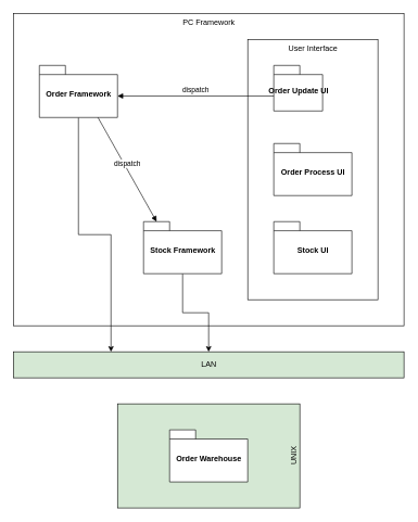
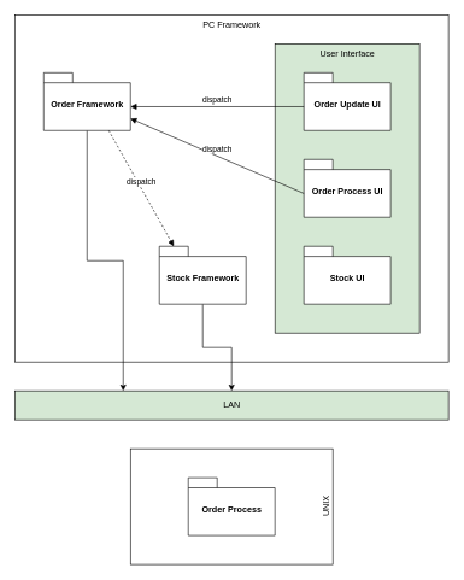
- <mxCell id="3" value="User Interface" style="html=1;verticalAlign=top;" vertex="1" parent="1"><mxGeometry x="380" y="60" width="200" height="400" as="geometry" /></mxCell>
+ <mxCell id="3" value="User Interface" style="html=1;verticalAlign=top;fillColor=#d5e8d4;" vertex="1" parent="1"><mxGeometry x="380" y="60" width="200" height="400" as="geometry" /></mxCell>
- <mxCell id="4" value="Order Update UI" style="shape=folder;fontStyle=1;spacingTop=10;tabWidth=40;tabHeight=14;tabPosition=left;html=1;" vertex="1" parent="1"><mxGeometry x="420" y="100" width="75" height="70" as="geometry" /></mxCell>
+ <mxCell id="4" value="Order Update UI" style="shape=folder;fontStyle=1;spacingTop=10;tabWidth=40;tabHeight=14;tabPosition=left;html=1;" vertex="1" parent="1"><mxGeometry x="420" y="100" width="120" height="80" as="geometry" /></mxCell>
+ <mxCell id="16" value="dispatch" style="html=1;verticalAlign=bottom;endArrow=block;rounded=0;exitX=0;exitY=0;exitDx=0;exitDy=47;exitPerimeter=0;entryX=0;entryY=0;entryDx=120;entryDy=63.5;entryPerimeter=0;" edge="1" parent="1" source="5" target="10"><mxGeometry width="80" relative="1" as="geometry"><mxPoint x="710" y="650" as="sourcePoint" /><mxPoint x="510" y="660" as="targetPoint" /></mxGeometry></mxCell>
- <mxCell id="14" value="dispatch" style="html=1;verticalAlign=bottom;endArrow=block;rounded=0;exitX=0.75;exitY=1;exitDx=0;exitDy=0;exitPerimeter=0;entryX=0;entryY=0;entryDx=20;entryDy=0;entryPerimeter=0;" edge="1" parent="1" source="10" target="8"><mxGeometry width="80" relative="1" as="geometry"><mxPoint x="710" y="650" as="sourcePoint" /><mxPoint x="600" y="650" as="targetPoint" /></mxGeometry></mxCell>
+ <mxCell id="14" value="dispatch" style="html=1;verticalAlign=bottom;endArrow=block;rounded=0;exitX=0.75;exitY=1;exitDx=0;exitDy=0;exitPerimeter=0;entryX=0;entryY=0;entryDx=20;entryDy=0;entryPerimeter=0;dashed=1;" edge="1" parent="1" source="10" target="8"><mxGeometry width="80" relative="1" as="geometry"><mxPoint x="710" y="650" as="sourcePoint" /><mxPoint x="600" y="650" as="targetPoint" /></mxGeometry></mxCell>
- <mxCell id="12" value="UNIX" style="html=1;verticalAlign=bottom;align=center;spacingRight=0;horizontal=0;fillColor=#d5e8d4;" vertex="1" parent="1"><mxGeometry x="180" y="620" width="280" height="160" as="geometry" /></mxCell>
+ <mxCell id="12" value="UNIX" style="html=1;verticalAlign=bottom;align=center;spacingRight=0;horizontal=0;" vertex="1" parent="1"><mxGeometry x="180" y="620" width="280" height="160" as="geometry" /></mxCell>
- <mxCell id="13" value="Order Warehouse" style="shape=folder;fontStyle=1;spacingTop=10;tabWidth=40;tabHeight=14;tabPosition=left;html=1;" vertex="1" parent="1"><mxGeometry x="260" y="660" width="120" height="80" as="geometry" /></mxCell>
+ <mxCell id="13" value="Order Process" style="shape=folder;fontStyle=1;spacingTop=10;tabWidth=40;tabHeight=14;tabPosition=left;html=1;" vertex="1" parent="1"><mxGeometry x="260" y="660" width="120" height="80" as="geometry" /></mxCell>
